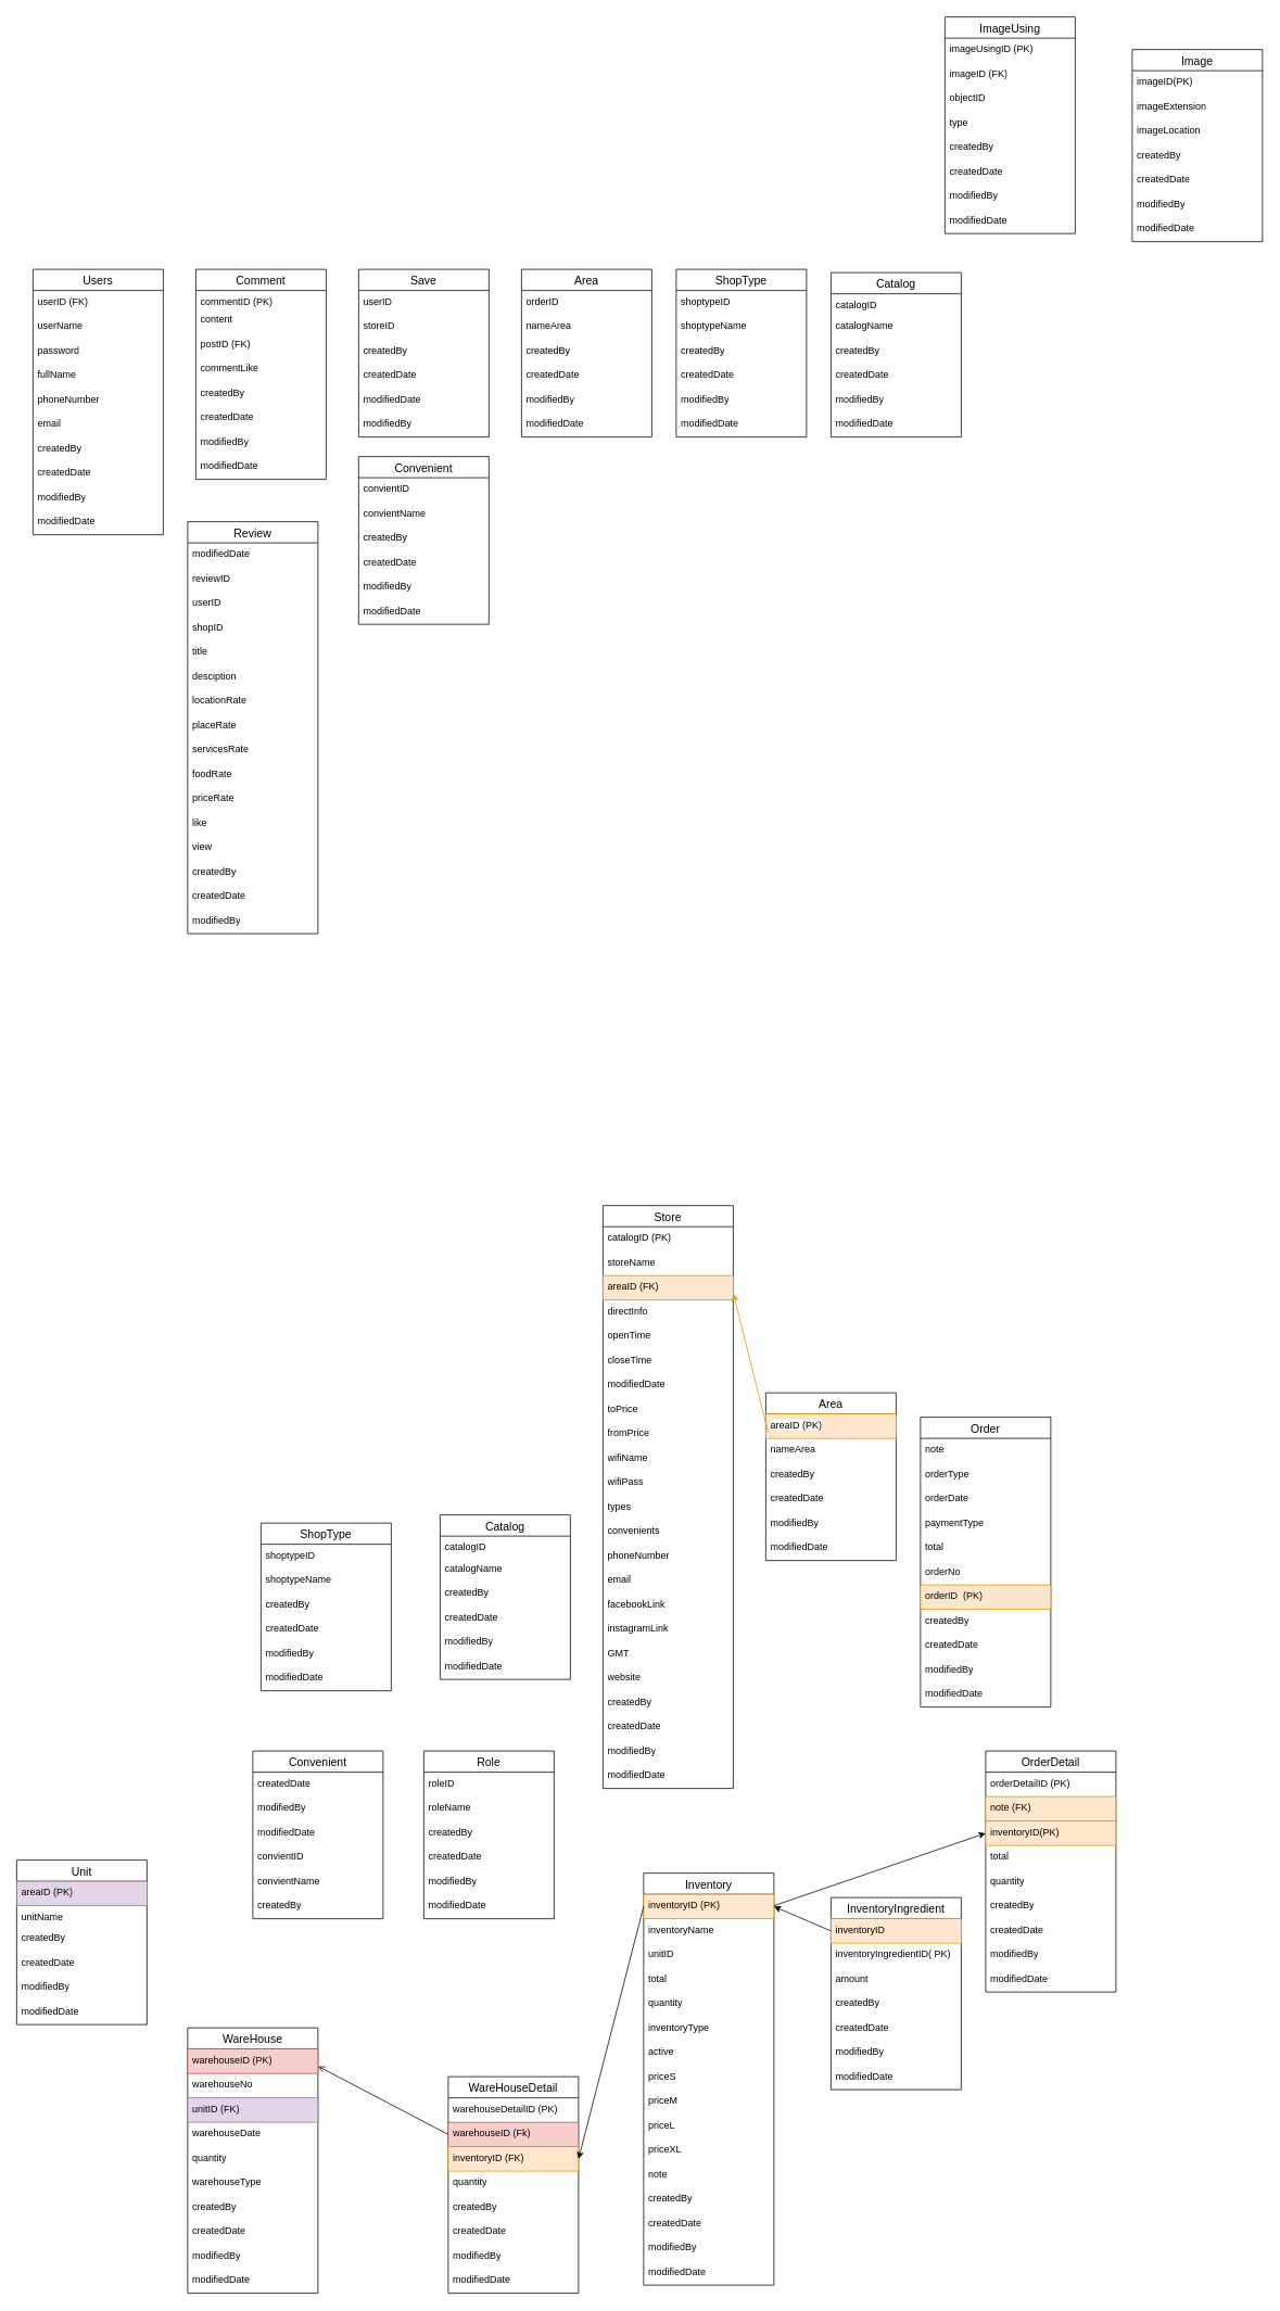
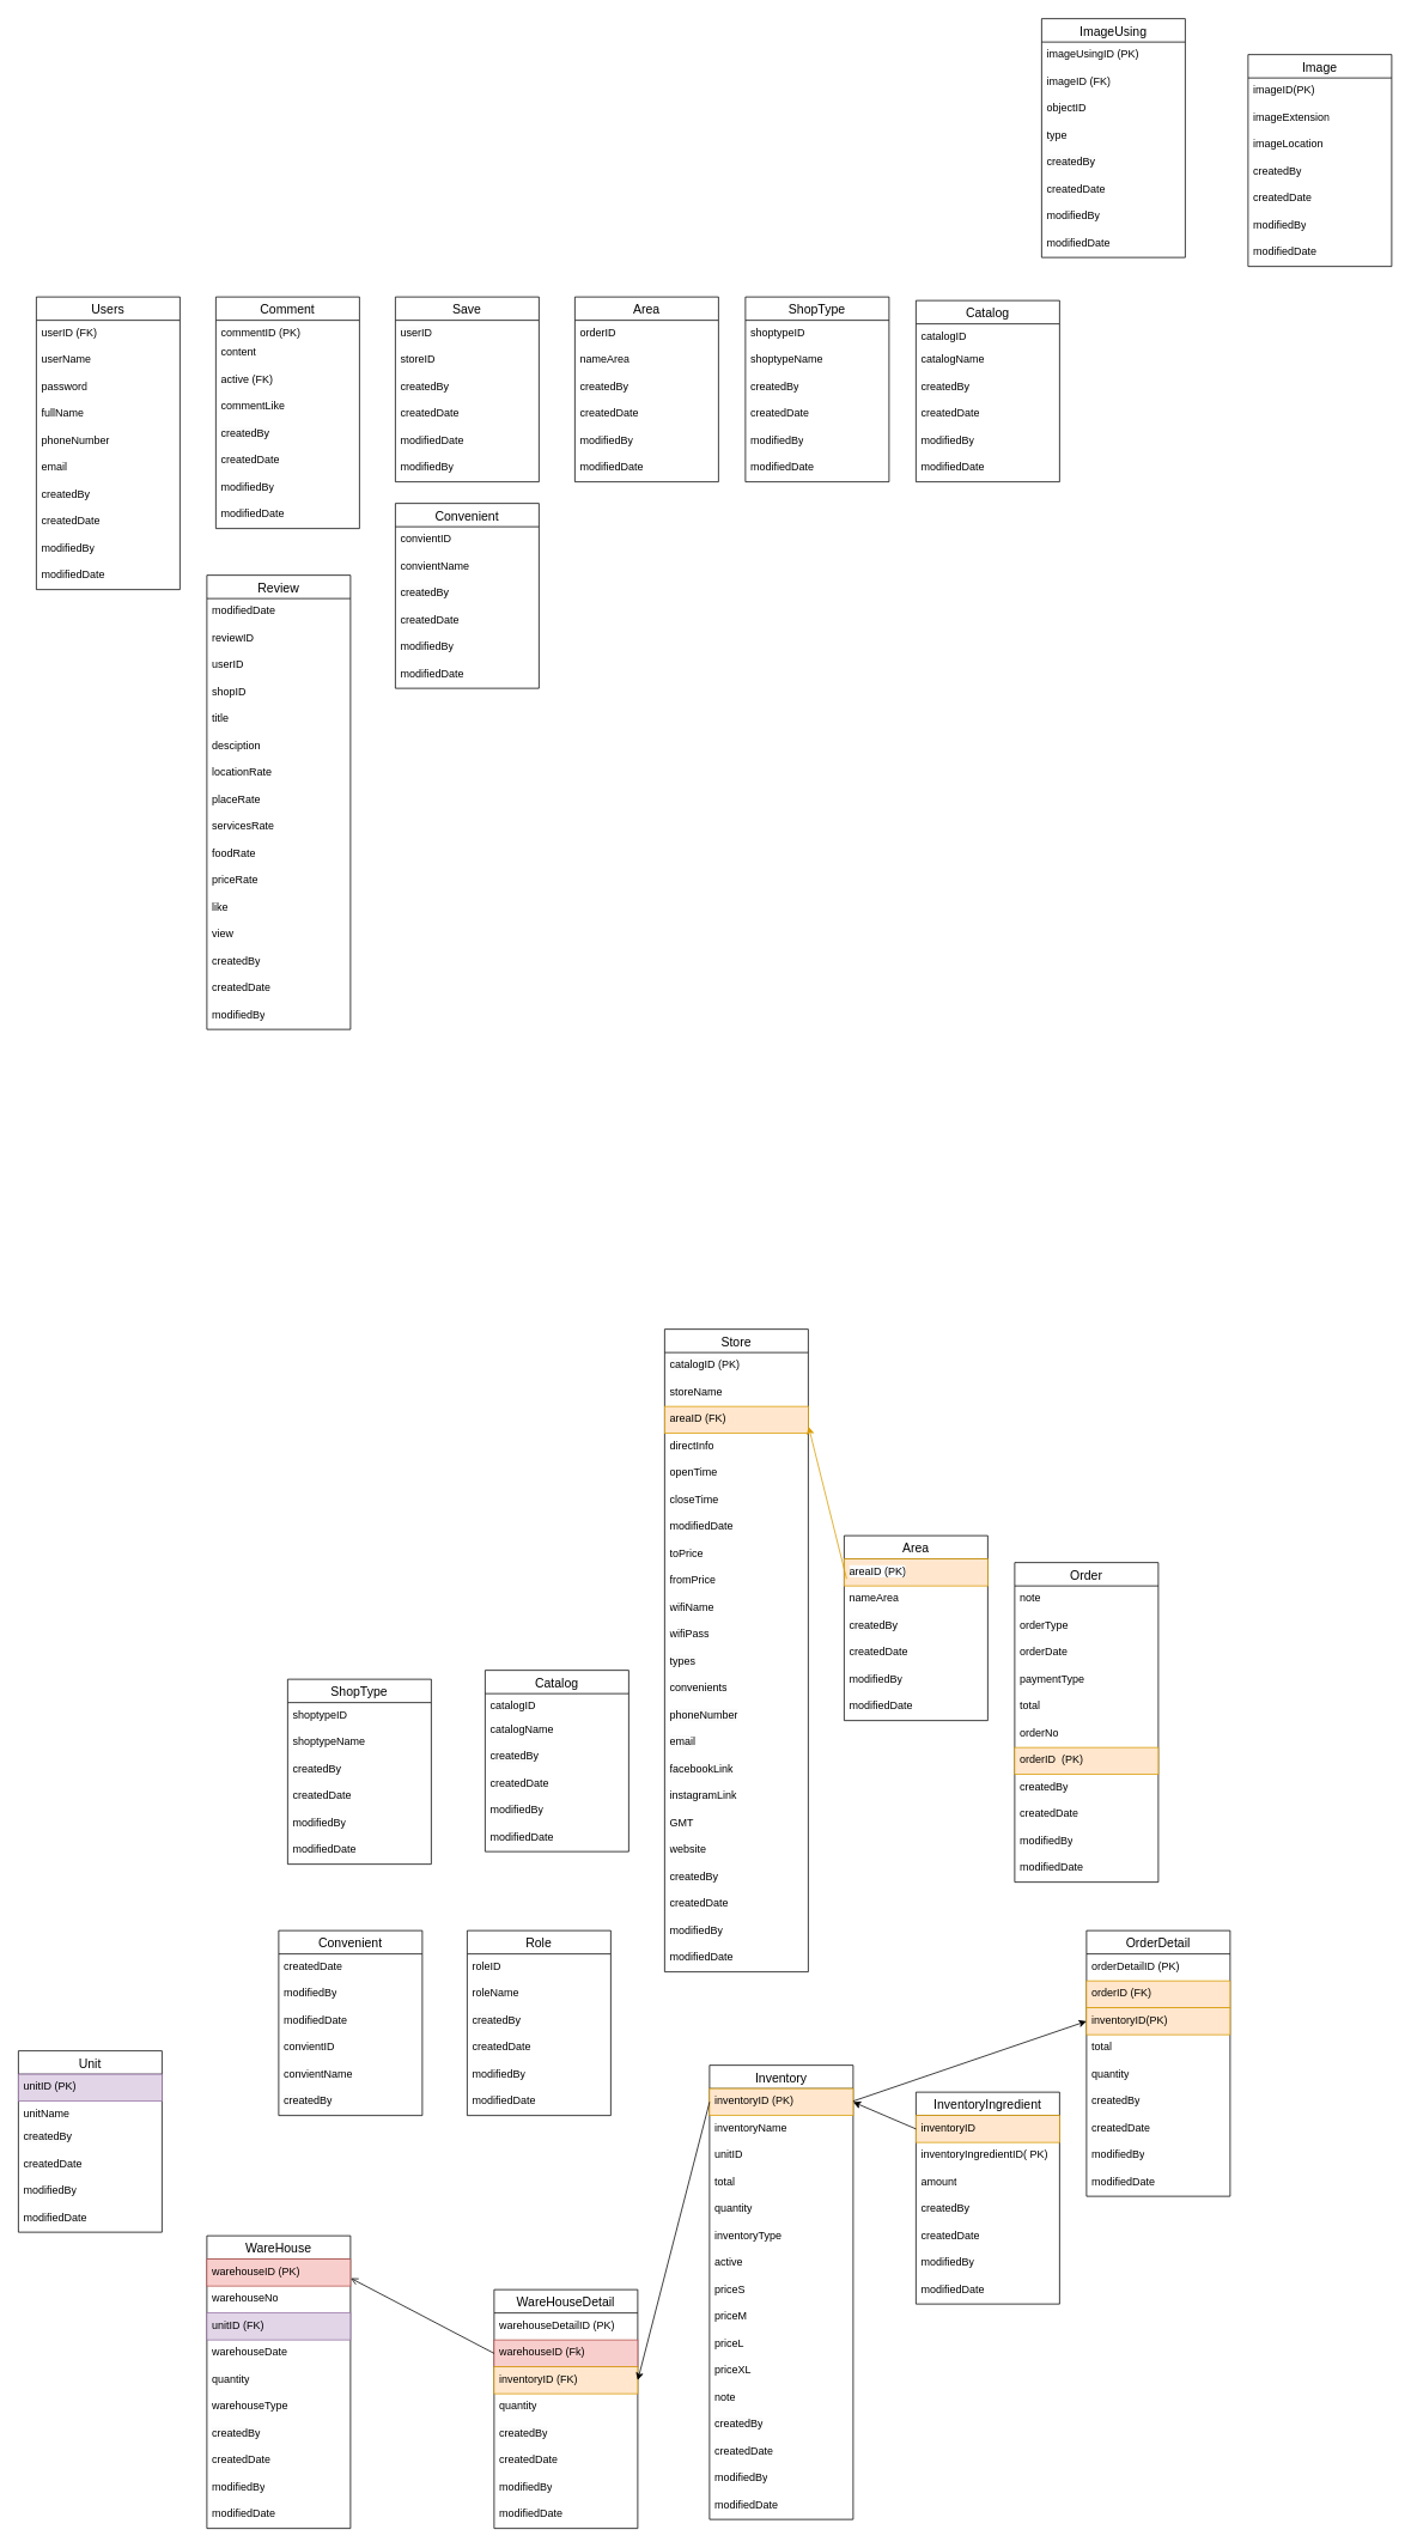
- <mxCell id="33" value="postID (FK)&lt;div&gt;&lt;br&gt;&lt;/div&gt;" style="text;strokeColor=none;fillColor=none;spacingLeft=4;spacingRight=4;overflow=hidden;rotatable=0;points=[[0,0.5],[1,0.5]];portConstraint=eastwest;fontSize=12;whiteSpace=wrap;html=1;" parent="30" vertex="1"><mxGeometry y="78" width="160" height="30" as="geometry" /></mxCell>
+ <mxCell id="33" value="active (FK)&lt;div&gt;&lt;br&gt;&lt;/div&gt;" style="text;strokeColor=none;fillColor=none;spacingLeft=4;spacingRight=4;overflow=hidden;rotatable=0;points=[[0,0.5],[1,0.5]];portConstraint=eastwest;fontSize=12;whiteSpace=wrap;html=1;" parent="30" vertex="1"><mxGeometry y="78" width="160" height="30" as="geometry" /></mxCell>
- <mxCell id="112" value="note (FK)" style="text;strokeColor=#d79b00;fillColor=#ffe6cc;spacingLeft=4;spacingRight=4;overflow=hidden;rotatable=0;points=[[0,0.5],[1,0.5]];portConstraint=eastwest;fontSize=12;whiteSpace=wrap;html=1;" parent="110" vertex="1"><mxGeometry y="56" width="160" height="30" as="geometry" /></mxCell>
+ <mxCell id="112" value="orderID (FK)" style="text;strokeColor=#d79b00;fillColor=#ffe6cc;spacingLeft=4;spacingRight=4;overflow=hidden;rotatable=0;points=[[0,0.5],[1,0.5]];portConstraint=eastwest;fontSize=12;whiteSpace=wrap;html=1;" parent="110" vertex="1"><mxGeometry y="56" width="160" height="30" as="geometry" /></mxCell>
- <mxCell id="78" value="areaID (PK)" style="text;strokeColor=#9673a6;fillColor=#e1d5e7;spacingLeft=4;spacingRight=4;overflow=hidden;rotatable=0;points=[[0,0.5],[1,0.5]];portConstraint=eastwest;fontSize=12;whiteSpace=wrap;html=1;" parent="77" vertex="1"><mxGeometry y="26" width="160" height="30" as="geometry" /></mxCell>
+ <mxCell id="78" value="unitID (PK)" style="text;strokeColor=#9673a6;fillColor=#e1d5e7;spacingLeft=4;spacingRight=4;overflow=hidden;rotatable=0;points=[[0,0.5],[1,0.5]];portConstraint=eastwest;fontSize=12;whiteSpace=wrap;html=1;" parent="77" vertex="1"><mxGeometry y="26" width="160" height="30" as="geometry" /></mxCell>
